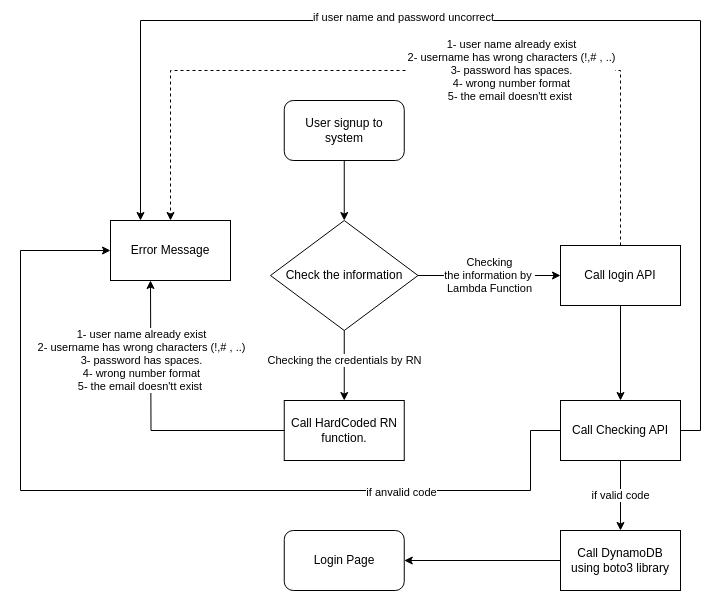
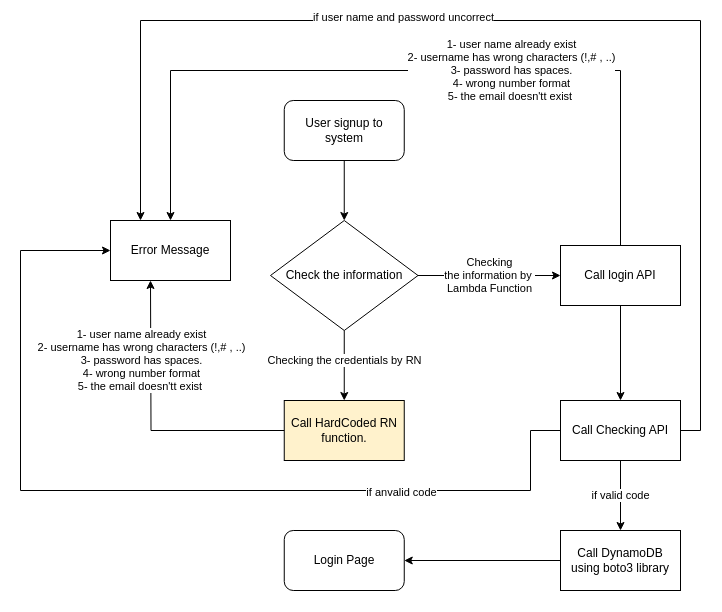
- <mxCell id="15" value="" style="endArrow=classic;html=1;rounded=0;exitX=0.5;exitY=0;exitDx=0;exitDy=0;entryX=0.5;entryY=0;entryDx=0;entryDy=0;edgeStyle=orthogonalEdgeStyle;dashed=1;" edge="1" parent="1" source="4" target="14"><mxGeometry width="50" height="50" relative="1" as="geometry"><mxPoint x="520" y="370" as="sourcePoint" /><mxPoint x="570" y="320" as="targetPoint" /><Array as="points"><mxPoint x="620" y="70" /><mxPoint x="170" y="70" /></Array></mxGeometry></mxCell>
+ <mxCell id="15" value="" style="endArrow=classic;html=1;rounded=0;exitX=0.5;exitY=0;exitDx=0;exitDy=0;entryX=0.5;entryY=0;entryDx=0;entryDy=0;edgeStyle=orthogonalEdgeStyle;" edge="1" parent="1" source="4" target="14"><mxGeometry width="50" height="50" relative="1" as="geometry"><mxPoint x="520" y="370" as="sourcePoint" /><mxPoint x="570" y="320" as="targetPoint" /><Array as="points"><mxPoint x="620" y="70" /><mxPoint x="170" y="70" /></Array></mxGeometry></mxCell>
- <mxCell id="6" value="Call HardCoded RN function." style="rounded=0;whiteSpace=wrap;html=1;" vertex="1" parent="1"><mxGeometry x="283.75" y="400" width="120" height="60" as="geometry" /></mxCell>
+ <mxCell id="6" value="Call HardCoded RN function." style="rounded=0;whiteSpace=wrap;html=1;fillColor=#fff2cc;" vertex="1" parent="1"><mxGeometry x="283.75" y="400" width="120" height="60" as="geometry" /></mxCell>
